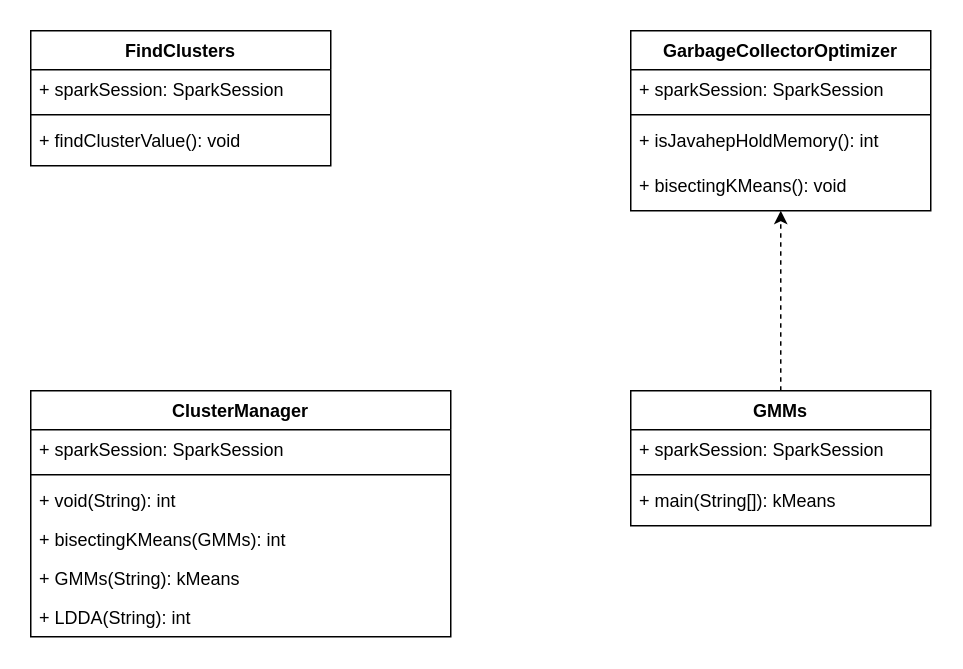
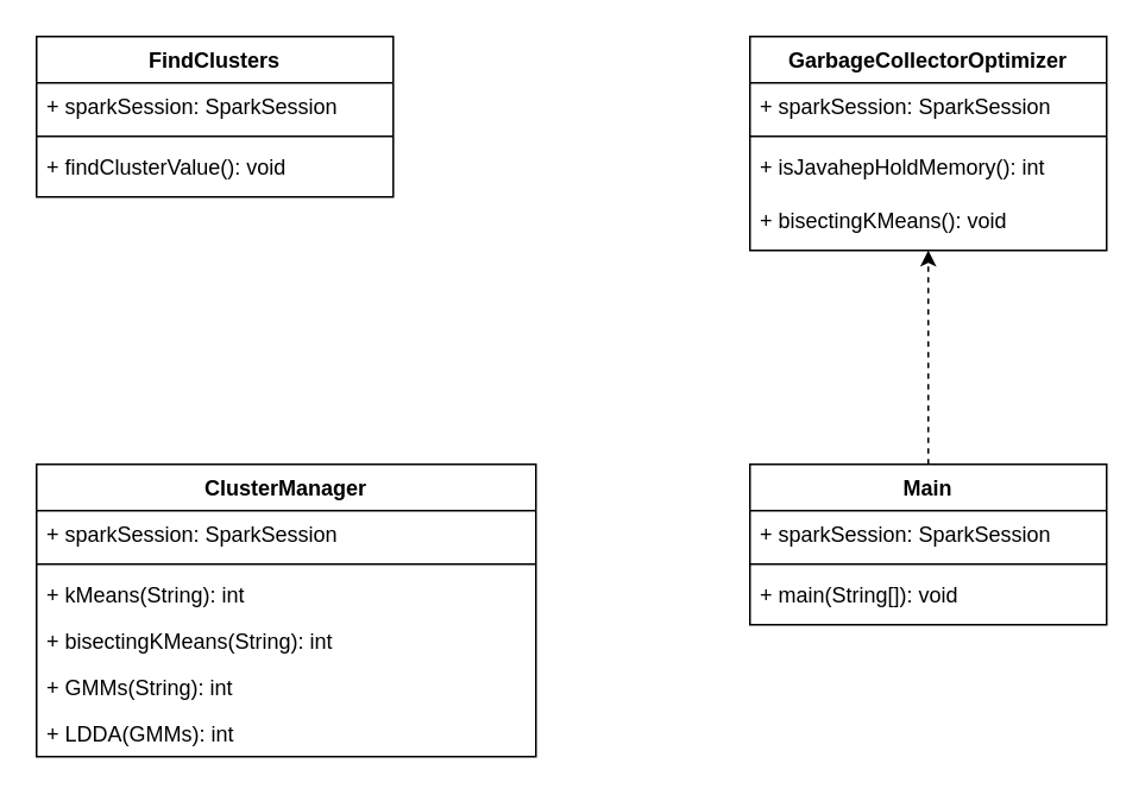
- <mxCell id="19" value="GMMs" style="swimlane;fontStyle=1;align=center;verticalAlign=top;childLayout=stackLayout;horizontal=1;startSize=26;horizontalStack=0;resizeParent=1;resizeParentMax=0;resizeLast=0;collapsible=1;marginBottom=0;" parent="1" vertex="1"><mxGeometry x="420" y="260" width="200" height="90" as="geometry" /></mxCell>
+ <mxCell id="19" value="Main" style="swimlane;fontStyle=1;align=center;verticalAlign=top;childLayout=stackLayout;horizontal=1;startSize=26;horizontalStack=0;resizeParent=1;resizeParentMax=0;resizeLast=0;collapsible=1;marginBottom=0;" parent="1" vertex="1"><mxGeometry x="420" y="260" width="200" height="90" as="geometry" /></mxCell>
- <mxCell id="15" value="+ void(String): int" style="text;strokeColor=none;fillColor=none;align=left;verticalAlign=top;spacingLeft=4;spacingRight=4;overflow=hidden;rotatable=0;points=[[0,0.5],[1,0.5]];portConstraint=eastwest;" parent="12" vertex="1"><mxGeometry y="60" width="280" height="26" as="geometry" /></mxCell>
+ <mxCell id="15" value="+ kMeans(String): int" style="text;strokeColor=none;fillColor=none;align=left;verticalAlign=top;spacingLeft=4;spacingRight=4;overflow=hidden;rotatable=0;points=[[0,0.5],[1,0.5]];portConstraint=eastwest;" parent="12" vertex="1"><mxGeometry y="60" width="280" height="26" as="geometry" /></mxCell>
- <mxCell id="22" value="+ main(String[]): kMeans" style="text;strokeColor=none;fillColor=none;align=left;verticalAlign=top;spacingLeft=4;spacingRight=4;overflow=hidden;rotatable=0;points=[[0,0.5],[1,0.5]];portConstraint=eastwest;" parent="19" vertex="1"><mxGeometry y="60" width="200" height="30" as="geometry" /></mxCell>
+ <mxCell id="22" value="+ main(String[]): void" style="text;strokeColor=none;fillColor=none;align=left;verticalAlign=top;spacingLeft=4;spacingRight=4;overflow=hidden;rotatable=0;points=[[0,0.5],[1,0.5]];portConstraint=eastwest;" parent="19" vertex="1"><mxGeometry y="60" width="200" height="30" as="geometry" /></mxCell>
- <mxCell id="16" value="+ bisectingKMeans(GMMs): int" style="text;strokeColor=none;fillColor=none;align=left;verticalAlign=top;spacingLeft=4;spacingRight=4;overflow=hidden;rotatable=0;points=[[0,0.5],[1,0.5]];portConstraint=eastwest;" parent="12" vertex="1"><mxGeometry y="86" width="280" height="26" as="geometry" /></mxCell>
+ <mxCell id="16" value="+ bisectingKMeans(String): int" style="text;strokeColor=none;fillColor=none;align=left;verticalAlign=top;spacingLeft=4;spacingRight=4;overflow=hidden;rotatable=0;points=[[0,0.5],[1,0.5]];portConstraint=eastwest;" parent="12" vertex="1"><mxGeometry y="86" width="280" height="26" as="geometry" /></mxCell>
- <mxCell id="17" value="+ GMMs(String): kMeans" style="text;strokeColor=none;fillColor=none;align=left;verticalAlign=top;spacingLeft=4;spacingRight=4;overflow=hidden;rotatable=0;points=[[0,0.5],[1,0.5]];portConstraint=eastwest;" parent="12" vertex="1"><mxGeometry y="112" width="280" height="26" as="geometry" /></mxCell>
+ <mxCell id="17" value="+ GMMs(String): int" style="text;strokeColor=none;fillColor=none;align=left;verticalAlign=top;spacingLeft=4;spacingRight=4;overflow=hidden;rotatable=0;points=[[0,0.5],[1,0.5]];portConstraint=eastwest;" parent="12" vertex="1"><mxGeometry y="112" width="280" height="26" as="geometry" /></mxCell>
- <mxCell id="18" value="+ LDDA(String): int" style="text;strokeColor=none;fillColor=none;align=left;verticalAlign=top;spacingLeft=4;spacingRight=4;overflow=hidden;rotatable=0;points=[[0,0.5],[1,0.5]];portConstraint=eastwest;" parent="12" vertex="1"><mxGeometry y="138" width="280" height="26" as="geometry" /></mxCell>
+ <mxCell id="18" value="+ LDDA(GMMs): int" style="text;strokeColor=none;fillColor=none;align=left;verticalAlign=top;spacingLeft=4;spacingRight=4;overflow=hidden;rotatable=0;points=[[0,0.5],[1,0.5]];portConstraint=eastwest;" parent="12" vertex="1"><mxGeometry y="138" width="280" height="26" as="geometry" /></mxCell>
